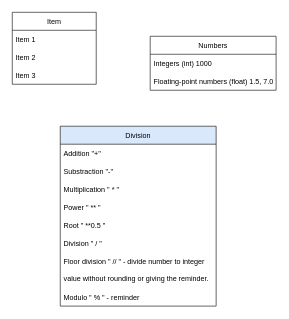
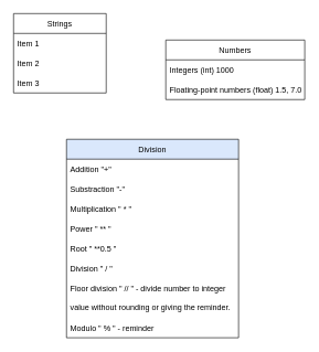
- <mxCell id="5" value="Item" style="swimlane;fontStyle=0;childLayout=stackLayout;horizontal=1;startSize=30;horizontalStack=0;resizeParent=1;resizeParentMax=0;resizeLast=0;collapsible=1;marginBottom=0;" vertex="1" parent="1"><mxGeometry x="20" y="20" width="140" height="120" as="geometry" /></mxCell>
+ <mxCell id="5" value="Strings" style="swimlane;fontStyle=0;childLayout=stackLayout;horizontal=1;startSize=30;horizontalStack=0;resizeParent=1;resizeParentMax=0;resizeLast=0;collapsible=1;marginBottom=0;" vertex="1" parent="1"><mxGeometry x="20" y="20" width="140" height="120" as="geometry" /></mxCell>
